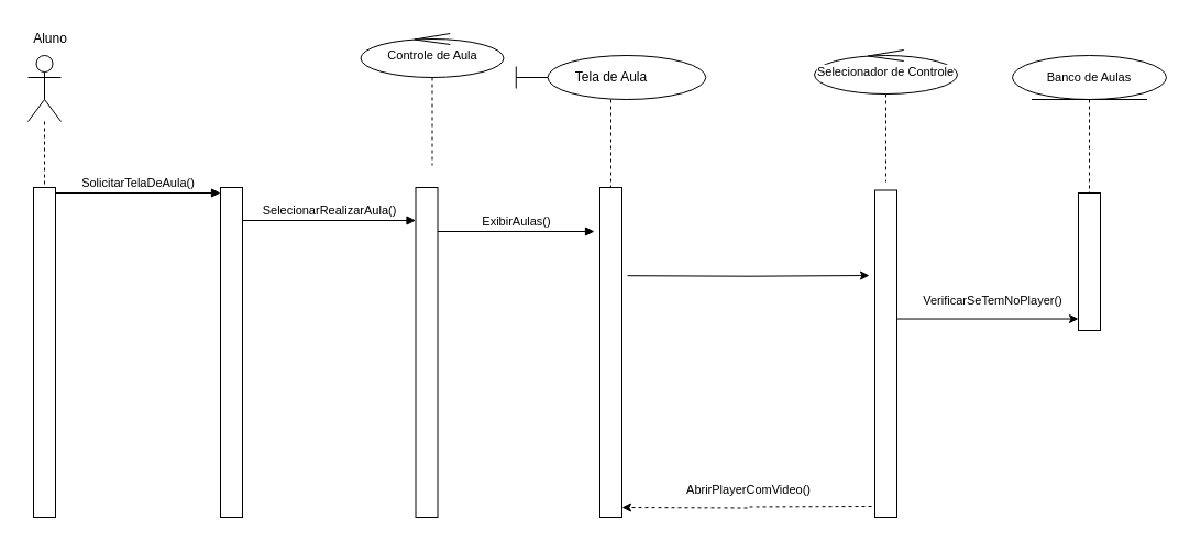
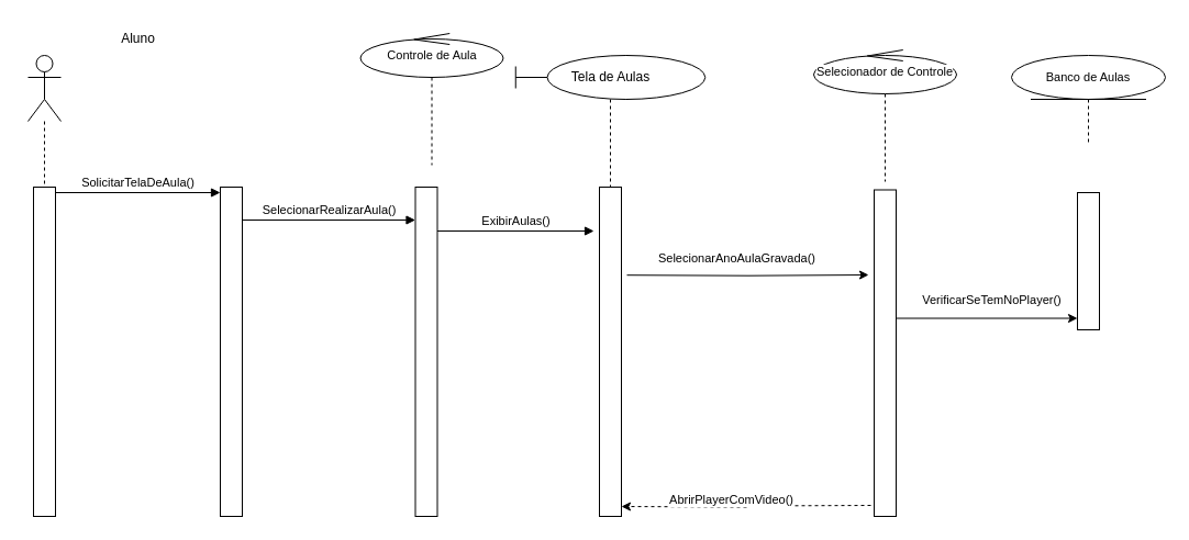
- <mxCell id="6" value="Aluno" style="text;html=1;align=center;verticalAlign=middle;resizable=0;points=[];autosize=1;strokeColor=none;fillColor=none;" vertex="1" parent="1"><mxGeometry x="20" y="20" width="50" height="30" as="geometry" /></mxCell>
+ <mxCell id="6" value="Aluno" style="text;html=1;align=center;verticalAlign=middle;resizable=0;points=[];autosize=1;strokeColor=none;fillColor=none;" vertex="1" parent="1"><mxGeometry x="100" y="20" width="50" height="30" as="geometry" /></mxCell>
- <mxCell id="12" value="Tela de Aula" style="shape=umlLifeline;perimeter=lifelinePerimeter;whiteSpace=wrap;html=1;container=1;dropTarget=0;collapsible=0;recursiveResize=0;outlineConnect=0;portConstraint=eastwest;newEdgeStyle={&quot;curved&quot;:0,&quot;rounded&quot;:0};participant=umlBoundary;" vertex="1" parent="1"><mxGeometry x="468.75" y="50" width="172.5" height="120" as="geometry" /></mxCell>
+ <mxCell id="12" value="Tela de Aulas" style="shape=umlLifeline;perimeter=lifelinePerimeter;whiteSpace=wrap;html=1;container=1;dropTarget=0;collapsible=0;recursiveResize=0;outlineConnect=0;portConstraint=eastwest;newEdgeStyle={&quot;curved&quot;:0,&quot;rounded&quot;:0};participant=umlBoundary;" vertex="1" parent="1"><mxGeometry x="468.75" y="50" width="172.5" height="120" as="geometry" /></mxCell>
- <mxCell id="14" value="Banco de Aulas" style="shape=umlLifeline;perimeter=lifelinePerimeter;whiteSpace=wrap;html=1;container=1;dropTarget=0;collapsible=0;recursiveResize=0;outlineConnect=0;portConstraint=eastwest;newEdgeStyle={&quot;curved&quot;:0,&quot;rounded&quot;:0};participant=umlEntity;fontFamily=Helvetica;fontSize=11;fontColor=default;labelBackgroundColor=default;" vertex="1" parent="1"><mxGeometry x="920" y="50" width="140" height="125" as="geometry" /></mxCell>
+ <mxCell id="14" value="Banco de Aulas" style="shape=umlLifeline;perimeter=lifelinePerimeter;whiteSpace=wrap;html=1;container=1;dropTarget=0;collapsible=0;recursiveResize=0;outlineConnect=0;portConstraint=eastwest;newEdgeStyle={&quot;curved&quot;:0,&quot;rounded&quot;:0};participant=umlEntity;fontFamily=Helvetica;fontSize=11;fontColor=default;labelBackgroundColor=default;" vertex="1" parent="1"><mxGeometry x="920" y="50" width="140" height="80" as="geometry" /></mxCell>
+ <mxCell id="13" value="SelecionarAnoAulaGravada()" style="text;html=1;align=center;verticalAlign=middle;resizable=0;points=[];autosize=1;strokeColor=none;fillColor=none;fontFamily=Helvetica;fontSize=11;fontColor=default;labelBackgroundColor=default;" vertex="1" parent="1"><mxGeometry x="585" y="220" width="170" height="30" as="geometry" /></mxCell>
- <mxCell id="22" value="AbrirPlayerComVideo()" style="text;html=1;align=center;verticalAlign=middle;resizable=0;points=[];autosize=1;strokeColor=none;fillColor=none;fontFamily=Helvetica;fontSize=11;fontColor=default;labelBackgroundColor=default;" vertex="1" parent="1"><mxGeometry x="610" y="430" width="140" height="30" as="geometry" /></mxCell>
+ <mxCell id="22" value="AbrirPlayerComVideo()" style="text;html=1;align=center;verticalAlign=middle;resizable=0;points=[];autosize=1;strokeColor=none;fillColor=none;fontFamily=Helvetica;fontSize=11;fontColor=default;labelBackgroundColor=default;" vertex="1" parent="1"><mxGeometry x="595" y="440" width="140" height="30" as="geometry" /></mxCell>
